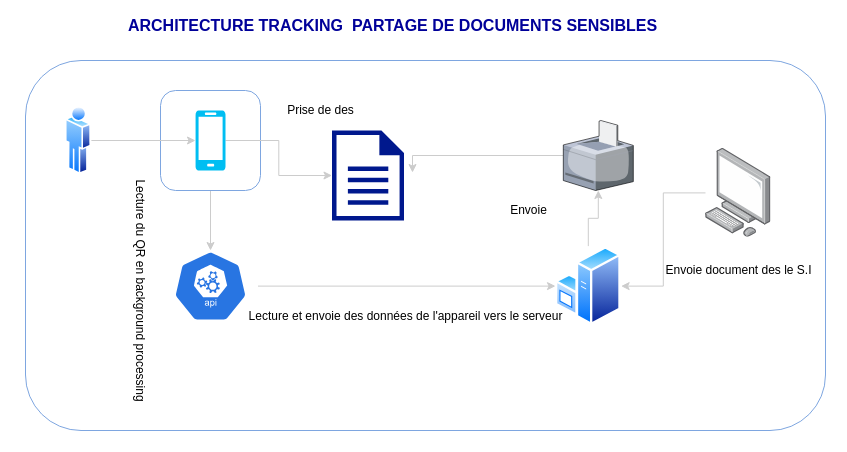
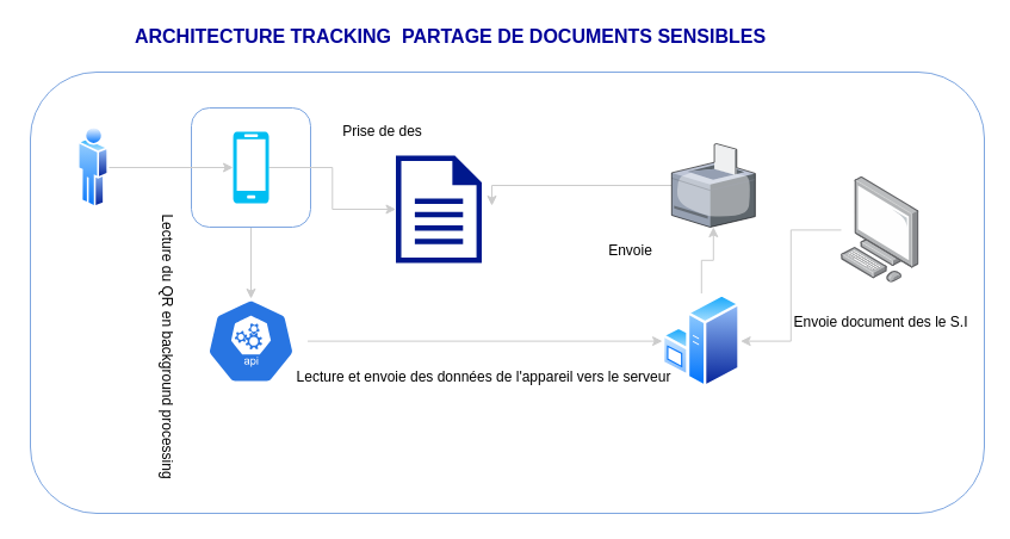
- <mxCell id="25" value="ARCHITECTURE TRACKING&amp;nbsp; PARTAGE DE DOCUMENTS SENSIBLES" style="text;html=1;resizable=0;autosize=1;align=center;verticalAlign=middle;points=[];fillColor=none;strokeColor=none;rounded=0;fontSize=16;fontStyle=1;fontColor=#000099;" parent="1" vertex="1"><mxGeometry x="121.5" y="15" width="540" height="20" as="geometry" /></mxCell>
+ <mxCell id="25" value="ARCHITECTURE TRACKING&amp;nbsp; PARTAGE DE DOCUMENTS SENSIBLES" style="text;html=1;resizable=0;autosize=1;align=center;verticalAlign=middle;points=[];fillColor=none;strokeColor=none;rounded=0;fontSize=16;fontStyle=1;fontColor=#000099;" parent="1" vertex="1"><mxGeometry x="106.5" y="20" width="540" height="20" as="geometry" /></mxCell>
